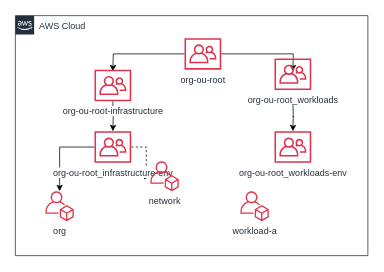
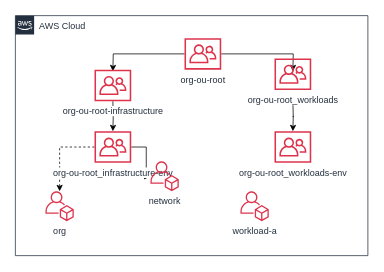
- <mxCell id="10" style="edgeStyle=orthogonalEdgeStyle;rounded=0;orthogonalLoop=1;jettySize=auto;html=1;labelBackgroundColor=#FFFFFF;" edge="1" parent="2" source="12" target="7"><mxGeometry relative="1" as="geometry" /></mxCell>
+ <mxCell id="10" style="edgeStyle=orthogonalEdgeStyle;rounded=0;orthogonalLoop=1;jettySize=auto;html=1;labelBackgroundColor=#FFFFFF;dashed=1;" edge="1" parent="2" source="12" target="7"><mxGeometry relative="1" as="geometry" /></mxCell>
- <mxCell id="11" style="edgeStyle=orthogonalEdgeStyle;rounded=0;orthogonalLoop=1;jettySize=auto;html=1;labelBackgroundColor=#FFFFFF;dashed=1;" edge="1" parent="2" source="12" target="15"><mxGeometry relative="1" as="geometry" /></mxCell>
+ <mxCell id="11" style="edgeStyle=orthogonalEdgeStyle;rounded=0;orthogonalLoop=1;jettySize=auto;html=1;labelBackgroundColor=#FFFFFF;" edge="1" parent="2" source="12" target="15"><mxGeometry relative="1" as="geometry" /></mxCell>
